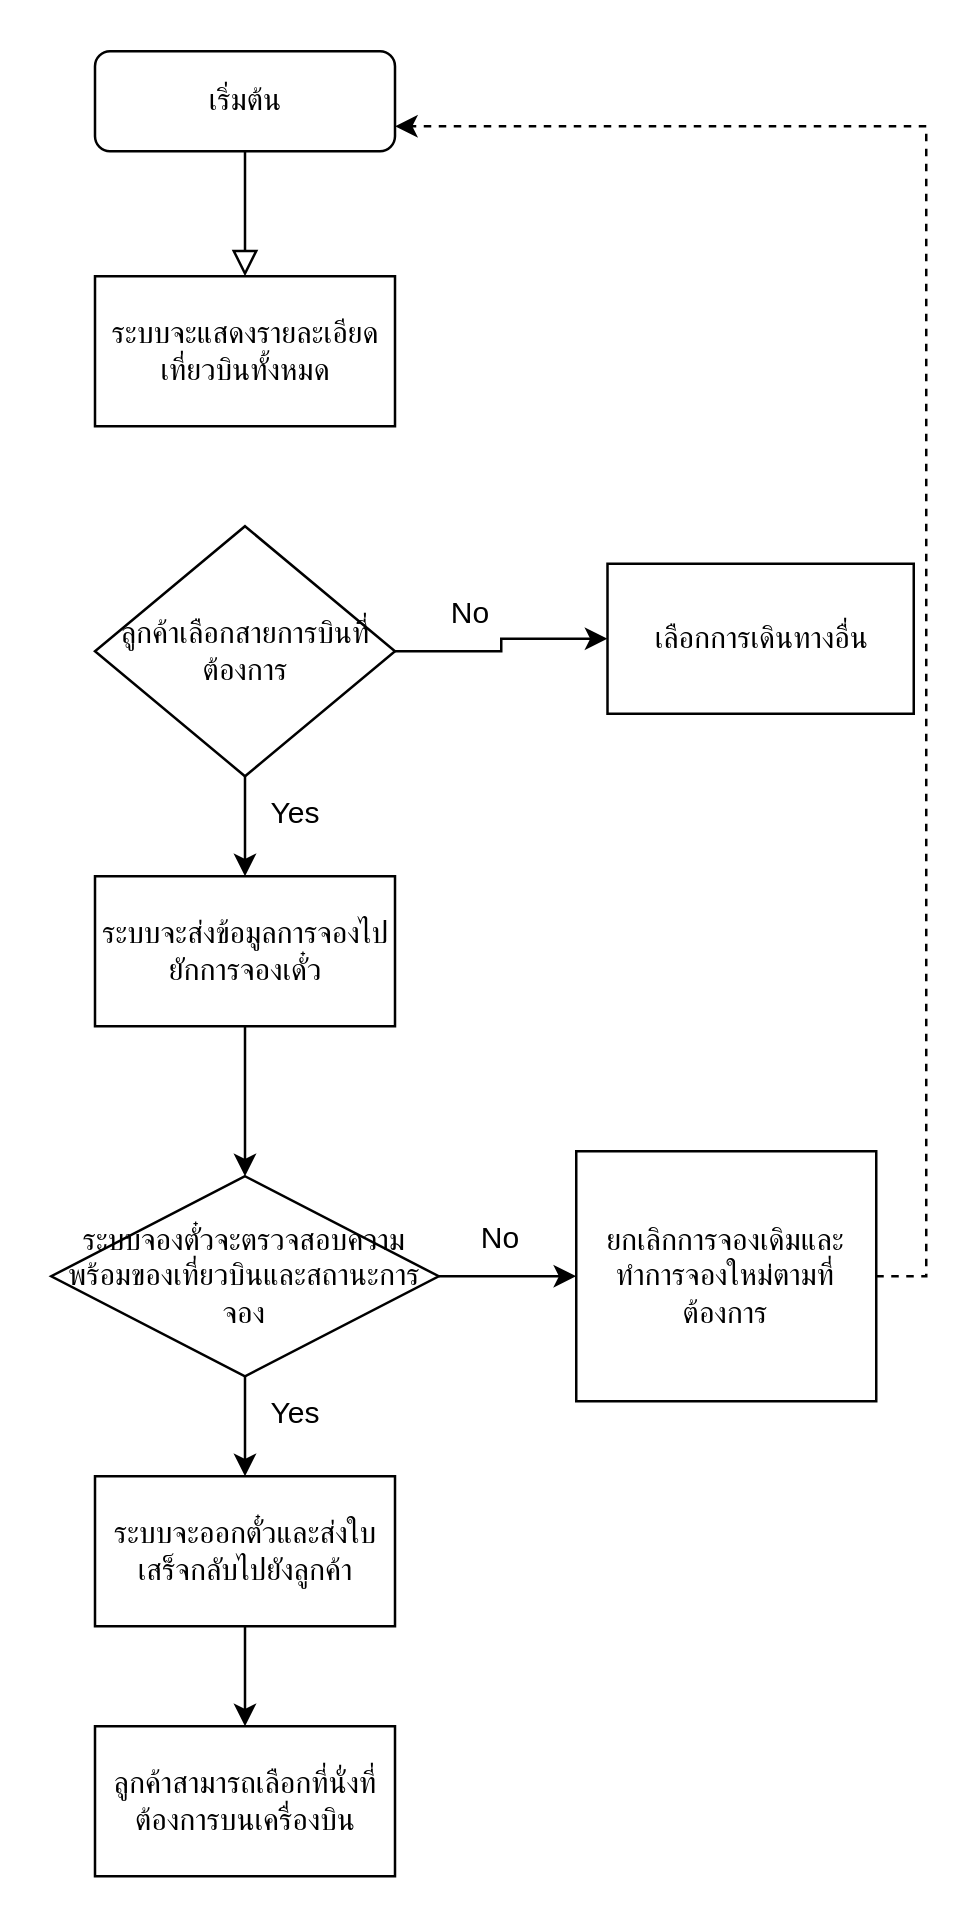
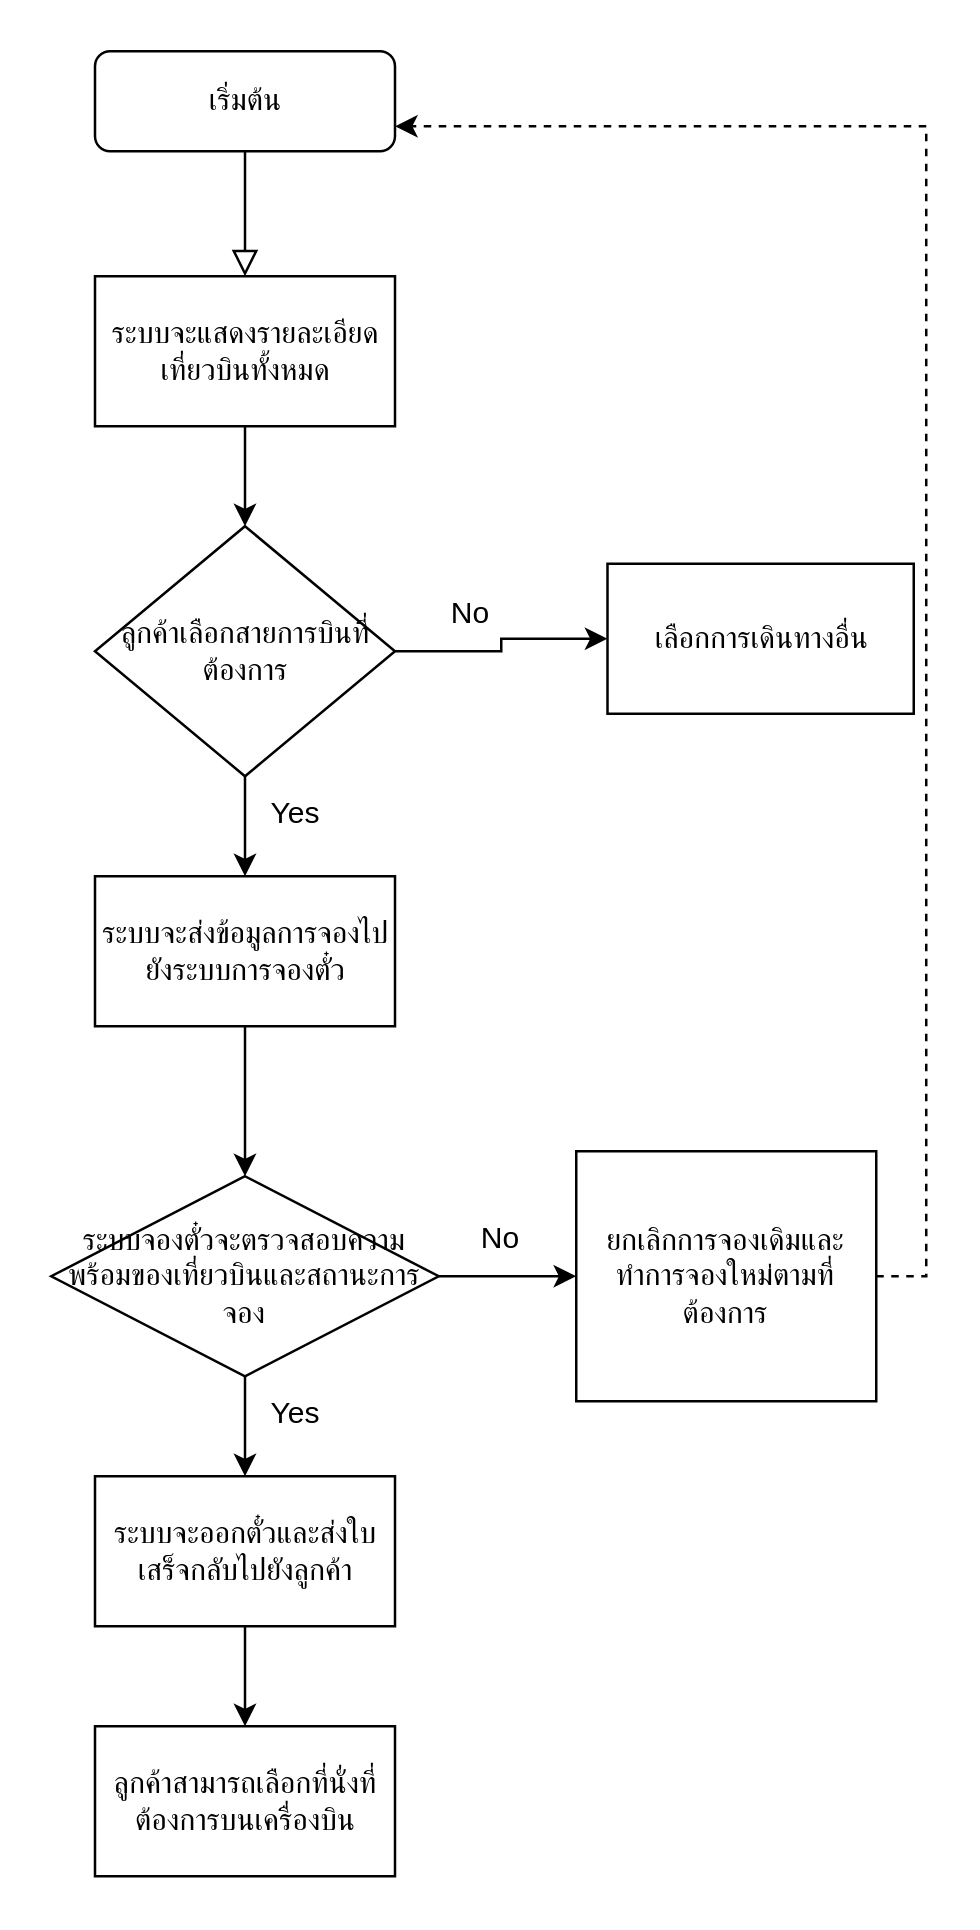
+ <mxCell id="4" style="edgeStyle=orthogonalEdgeStyle;rounded=0;orthogonalLoop=1;jettySize=auto;html=1;entryX=0.5;entryY=0;entryDx=0;entryDy=0;" edge="1" parent="1" source="5" target="8"><mxGeometry relative="1" as="geometry" /></mxCell>
- <mxCell id="10" value="ระบบจะส่งข้อมูลการจองไปยักการจองเดั๋ว" style="whiteSpace=wrap;html=1;" vertex="1" parent="1"><mxGeometry x="37.5" y="350" width="120" height="60" as="geometry" /></mxCell>
+ <mxCell id="10" value="ระบบจะส่งข้อมูลการจองไปยังระบบการจองตั๋ว" style="whiteSpace=wrap;html=1;" vertex="1" parent="1"><mxGeometry x="37.5" y="350" width="120" height="60" as="geometry" /></mxCell>
